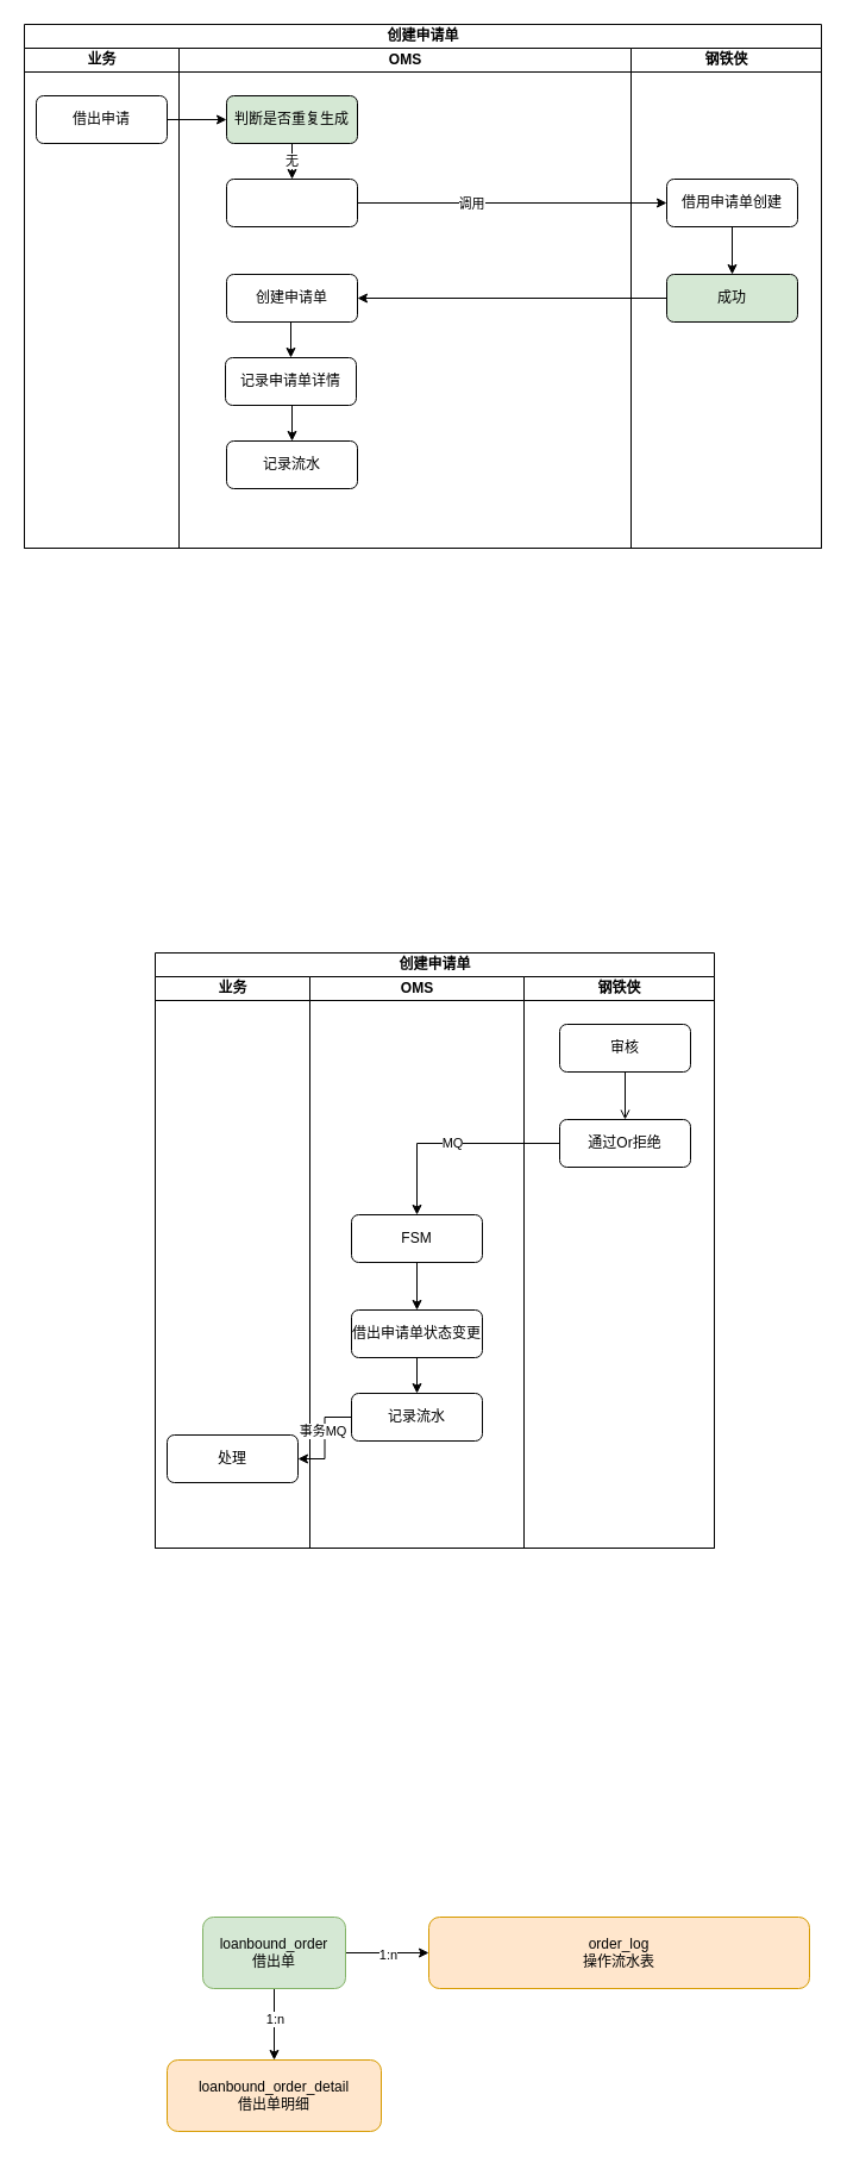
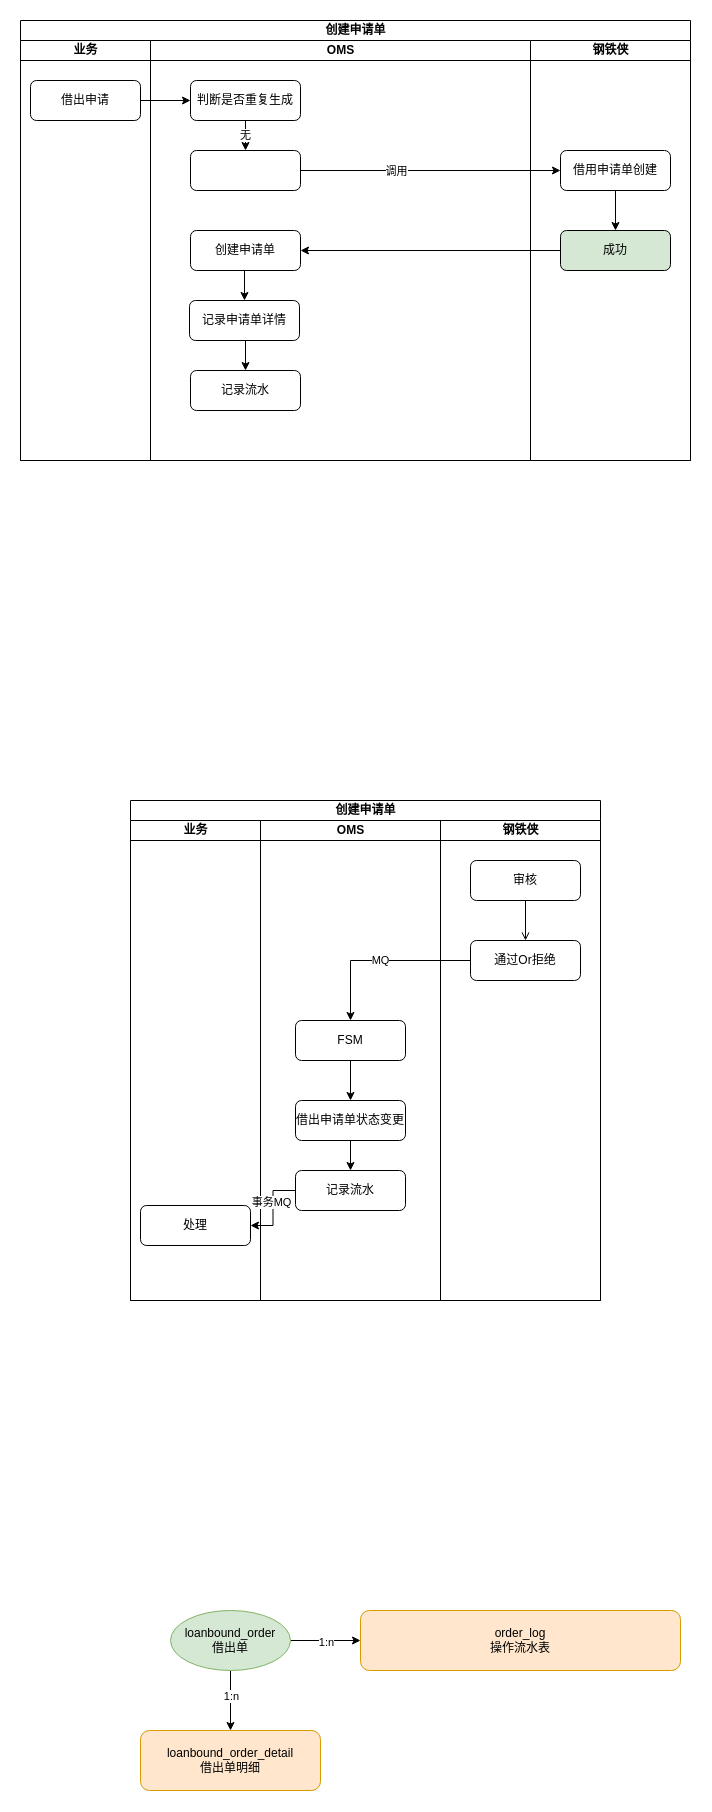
- <mxCell id="6" value="判断是否重复生成" style="rounded=1;whiteSpace=wrap;html=1;sketch=0;fillColor=#d5e8d4;" vertex="1" parent="5"><mxGeometry x="40" y="40" width="110" height="40" as="geometry" /></mxCell>
+ <mxCell id="6" value="判断是否重复生成" style="rounded=1;whiteSpace=wrap;html=1;sketch=0;" vertex="1" parent="5"><mxGeometry x="40" y="40" width="110" height="40" as="geometry" /></mxCell>
- <mxCell id="42" value="loanbound_order&lt;br&gt;借出单" style="rounded=1;whiteSpace=wrap;html=1;sketch=0;fillColor=#d5e8d4;strokeColor=#82b366;" vertex="1" parent="1"><mxGeometry x="170" y="1610" width="120" height="60" as="geometry" /></mxCell>
+ <mxCell id="42" value="loanbound_order&lt;br&gt;借出单" style="ellipse;whiteSpace=wrap;html=1;sketch=0;fillColor=#d5e8d4;strokeColor=#82b366;" vertex="1" parent="1"><mxGeometry x="170" y="1610" width="120" height="60" as="geometry" /></mxCell>
